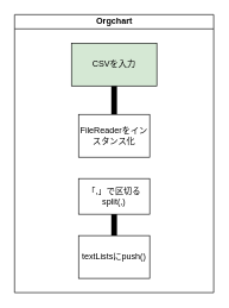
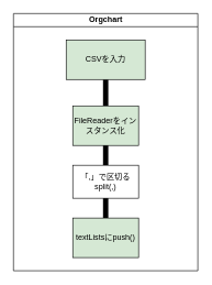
- <mxCell id="5" value="FileReaderをインスタンス化" style="whiteSpace=wrap;html=1;align=center;verticalAlign=middle;treeFolding=1;treeMoving=1;newEdgeStyle={&quot;edgeStyle&quot;:&quot;elbowEdgeStyle&quot;,&quot;startArrow&quot;:&quot;none&quot;,&quot;endArrow&quot;:&quot;none&quot;};" parent="2" vertex="1"><mxGeometry x="90" y="140" width="100" height="60" as="geometry" /></mxCell>
+ <mxCell id="5" value="FileReaderをインスタンス化" style="whiteSpace=wrap;html=1;align=center;verticalAlign=middle;treeFolding=1;treeMoving=1;newEdgeStyle={&quot;edgeStyle&quot;:&quot;elbowEdgeStyle&quot;,&quot;startArrow&quot;:&quot;none&quot;,&quot;endArrow&quot;:&quot;none&quot;};fillColor=#d5e8d4;" parent="2" vertex="1"><mxGeometry x="90" y="140" width="100" height="60" as="geometry" /></mxCell>
+ <mxCell id="6" value="" style="edgeStyle=elbowEdgeStyle;elbow=vertical;startArrow=none;endArrow=none;rounded=0;strokeWidth=8;" edge="1" target="7" source="5" parent="2"><mxGeometry relative="1" as="geometry"><mxPoint x="380" y="290" as="sourcePoint" /></mxGeometry></mxCell>
- <mxCell id="9" value="textListsにpush()" style="whiteSpace=wrap;html=1;align=center;verticalAlign=middle;treeFolding=1;treeMoving=1;newEdgeStyle={&quot;edgeStyle&quot;:&quot;elbowEdgeStyle&quot;,&quot;startArrow&quot;:&quot;none&quot;,&quot;endArrow&quot;:&quot;none&quot;};" vertex="1" parent="2"><mxGeometry x="90" y="310" width="100" height="60" as="geometry" /></mxCell>
+ <mxCell id="9" value="textListsにpush()" style="whiteSpace=wrap;html=1;align=center;verticalAlign=middle;treeFolding=1;treeMoving=1;newEdgeStyle={&quot;edgeStyle&quot;:&quot;elbowEdgeStyle&quot;,&quot;startArrow&quot;:&quot;none&quot;,&quot;endArrow&quot;:&quot;none&quot;};fillColor=#d5e8d4;" vertex="1" parent="2"><mxGeometry x="90" y="310" width="100" height="60" as="geometry" /></mxCell>
